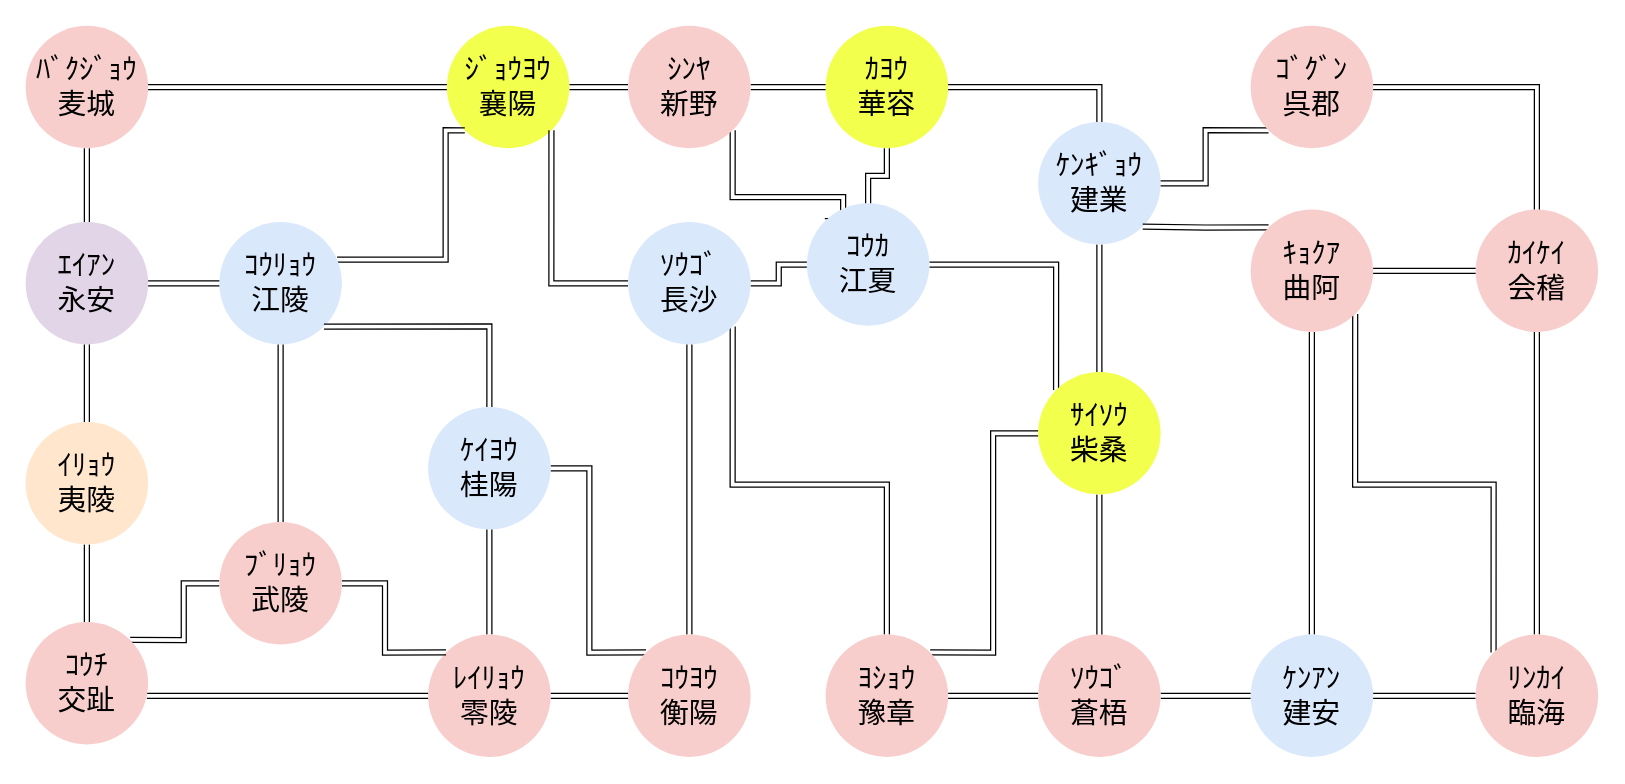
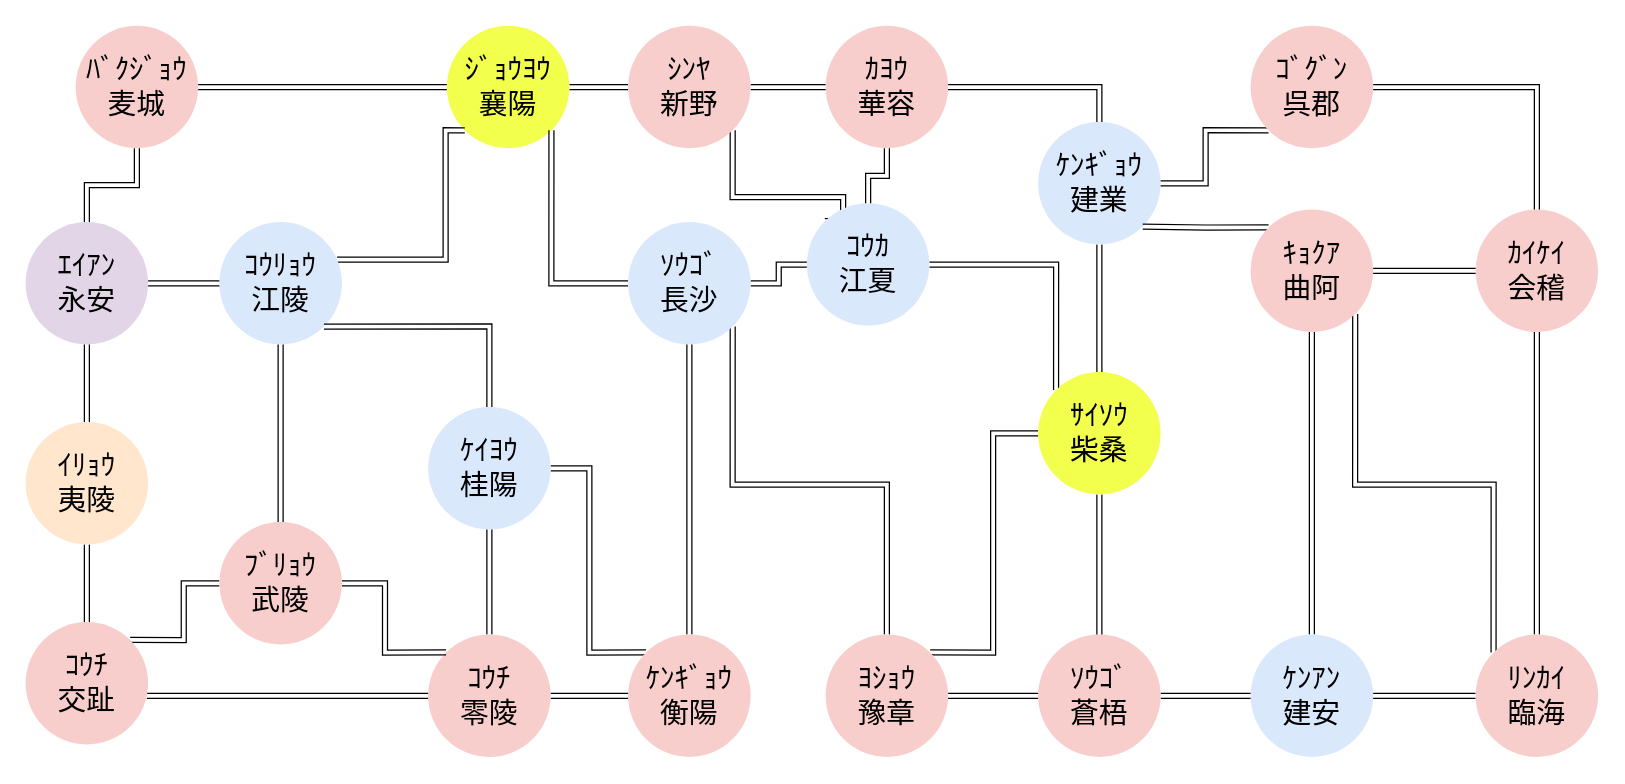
- <mxCell id="47" value="ﾊﾞｸｼﾞｮｳ&lt;br&gt;麦城" style="ellipse;whiteSpace=wrap;html=1;aspect=fixed;fillColor=#f8cecc;strokeColor=none;fontSize=23;fontStyle=0;sketch=0;shadow=0;" vertex="1" parent="1"><mxGeometry x="20" y="20" width="98" height="98" as="geometry" /></mxCell>
+ <mxCell id="47" value="ﾊﾞｸｼﾞｮｳ&lt;br&gt;麦城" style="ellipse;whiteSpace=wrap;html=1;aspect=fixed;fillColor=#f8cecc;strokeColor=none;fontSize=23;fontStyle=0;sketch=0;shadow=0;" vertex="1" parent="1"><mxGeometry x="60" y="20" width="98" height="98" as="geometry" /></mxCell>
- <mxCell id="34" value="ｶﾖｳ&lt;br&gt;華容" style="ellipse;whiteSpace=wrap;html=1;aspect=fixed;fillColor=#f3ff4d;strokeColor=none;fontSize=23;fontStyle=0;sketch=0;shadow=0;" vertex="1" parent="1"><mxGeometry x="660" y="20" width="98" height="98" as="geometry" /></mxCell>
+ <mxCell id="34" value="ｶﾖｳ&lt;br&gt;華容" style="ellipse;whiteSpace=wrap;html=1;aspect=fixed;fillColor=#f8cecc;strokeColor=none;fontSize=23;fontStyle=0;sketch=0;shadow=0;" vertex="1" parent="1"><mxGeometry x="660" y="20" width="98" height="98" as="geometry" /></mxCell>
- <mxCell id="50" value="ﾚｲﾘｮｳ&lt;br&gt;零陵" style="ellipse;whiteSpace=wrap;html=1;aspect=fixed;fillColor=#f8cecc;strokeColor=none;fontSize=23;fontStyle=0;sketch=0;shadow=0;" vertex="1" parent="1"><mxGeometry x="342" y="507" width="98" height="98" as="geometry" /></mxCell>
+ <mxCell id="50" value="ｺｳﾁ&lt;br&gt;零陵" style="ellipse;whiteSpace=wrap;html=1;aspect=fixed;fillColor=#f8cecc;strokeColor=none;fontSize=23;fontStyle=0;sketch=0;shadow=0;" vertex="1" parent="1"><mxGeometry x="342" y="507" width="98" height="98" as="geometry" /></mxCell>
- <mxCell id="42" value="ｺｳﾖｳ&lt;br&gt;衡陽" style="ellipse;whiteSpace=wrap;html=1;aspect=fixed;fillColor=#f8cecc;strokeColor=none;fontSize=23;fontStyle=0;sketch=0;shadow=0;" vertex="1" parent="1"><mxGeometry x="502" y="507" width="98" height="98" as="geometry" /></mxCell>
+ <mxCell id="42" value="ｹﾝｷﾞｮｳ&lt;br&gt;衡陽" style="ellipse;whiteSpace=wrap;html=1;aspect=fixed;fillColor=#f8cecc;strokeColor=none;fontSize=23;fontStyle=0;sketch=0;shadow=0;" vertex="1" parent="1"><mxGeometry x="502" y="507" width="98" height="98" as="geometry" /></mxCell>
